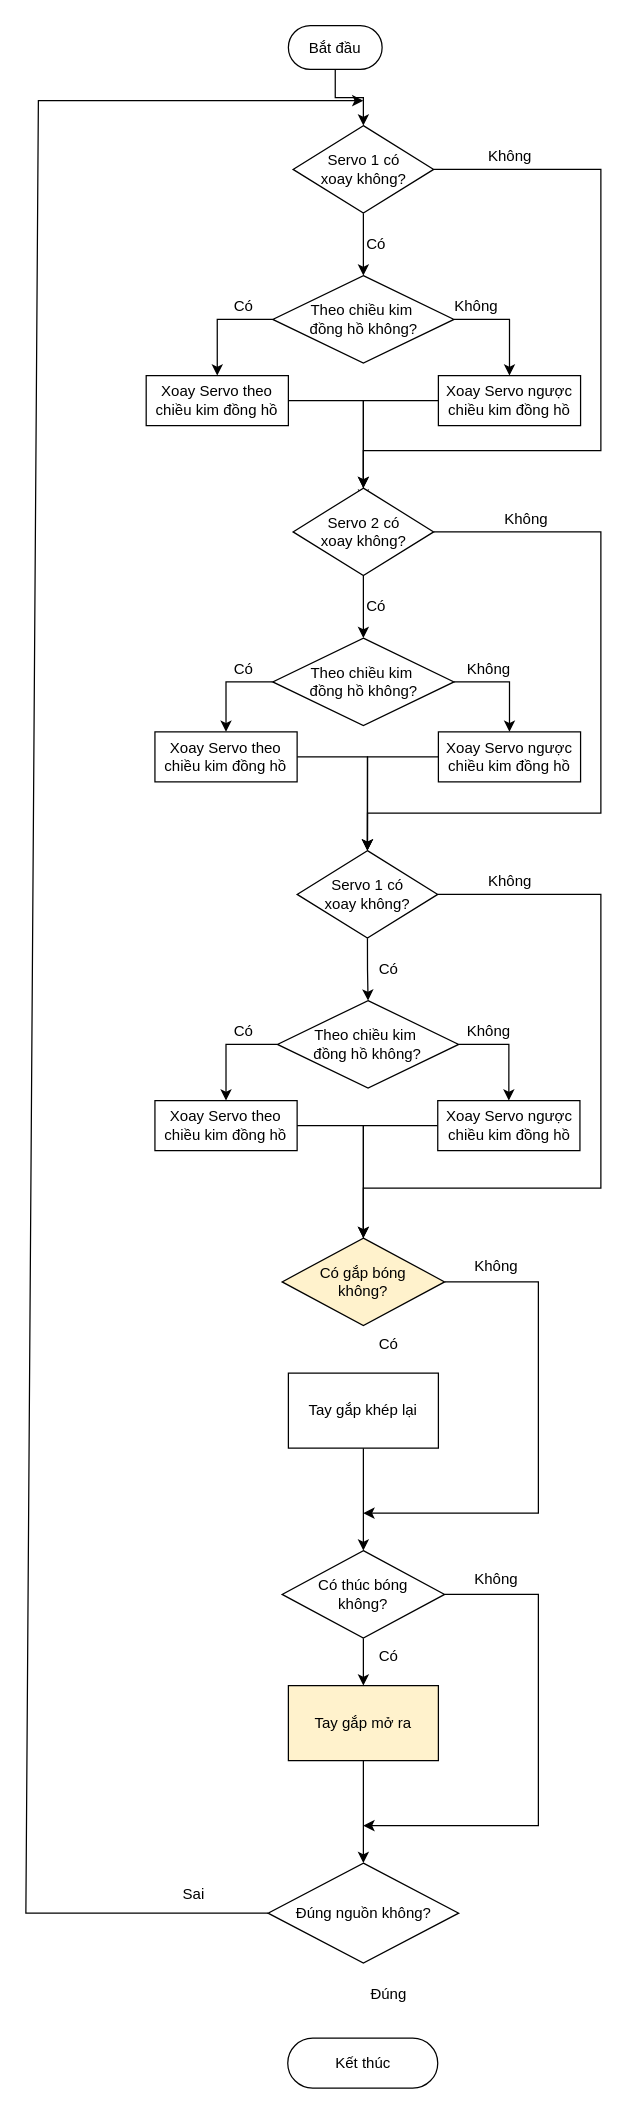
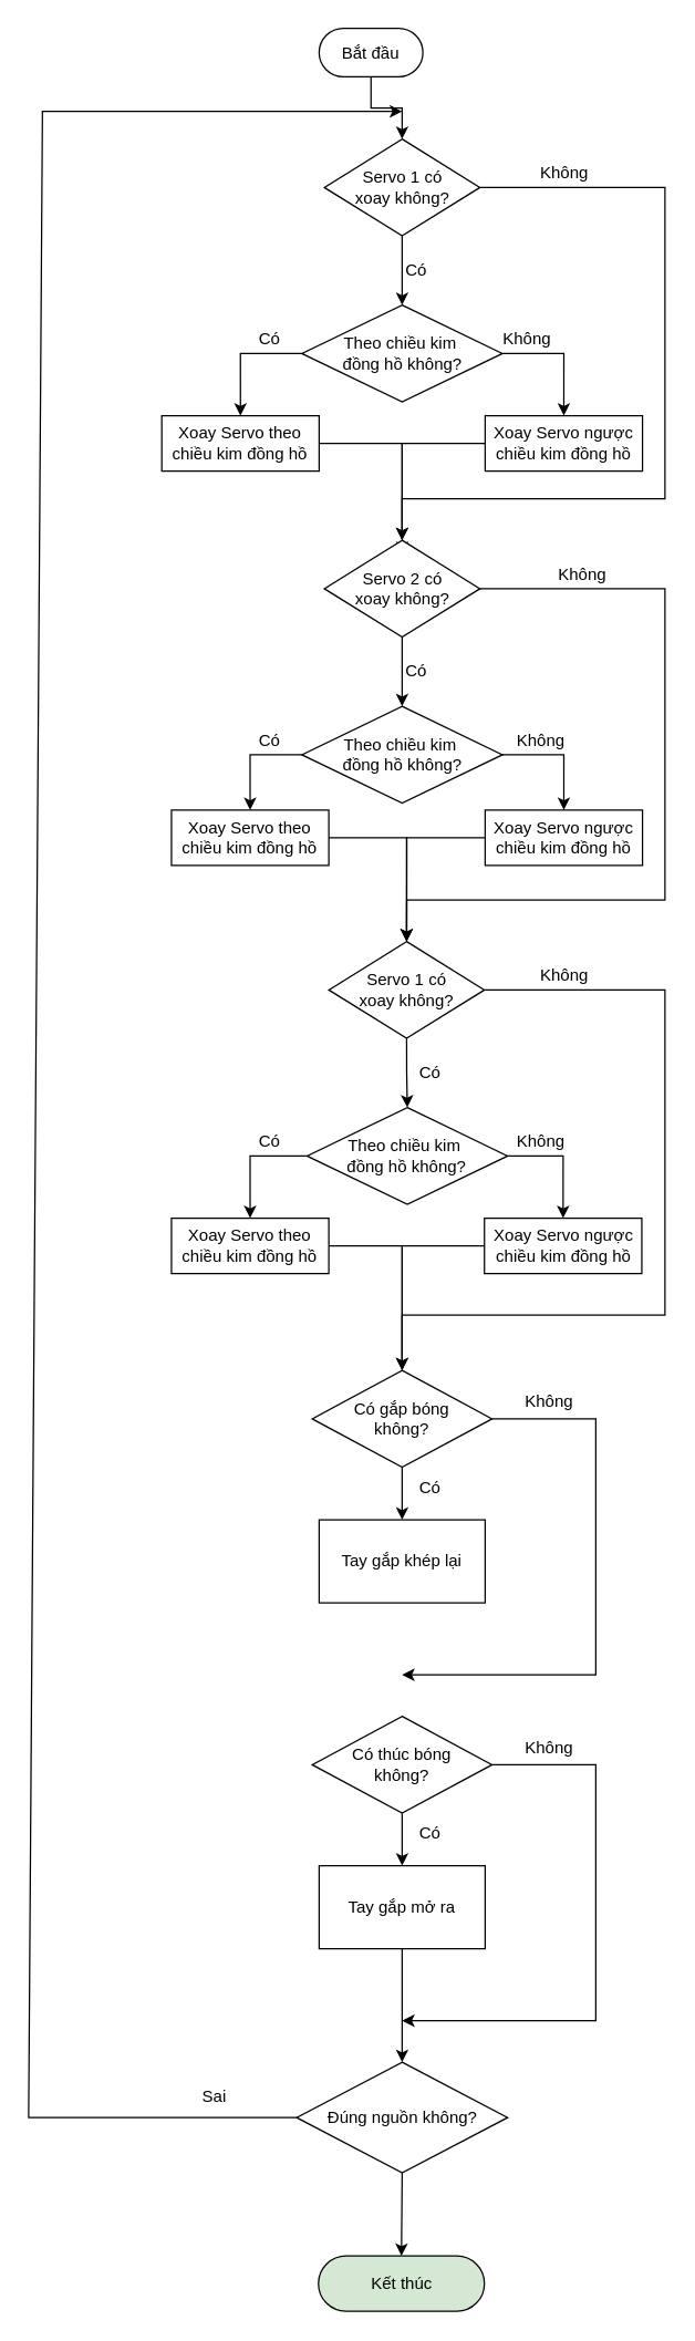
- <mxCell id="54" value="Có gắp bóng&lt;div&gt;không?&lt;/div&gt;" style="rhombus;whiteSpace=wrap;html=1;fillColor=#fff2cc;" vertex="1" parent="1"><mxGeometry x="225" y="990" width="130" height="70" as="geometry" /></mxCell>
+ <mxCell id="54" value="Có gắp bóng&lt;div&gt;không?&lt;/div&gt;" style="rhombus;whiteSpace=wrap;html=1;" vertex="1" parent="1"><mxGeometry x="225" y="990" width="130" height="70" as="geometry" /></mxCell>
+ <mxCell id="52" style="edgeStyle=orthogonalEdgeStyle;rounded=0;orthogonalLoop=1;jettySize=auto;html=1;entryX=0.5;entryY=0;entryDx=0;entryDy=0;" edge="1" parent="1" source="54" target="57"><mxGeometry relative="1" as="geometry"><mxPoint x="290" y="1110" as="targetPoint" /></mxGeometry></mxCell>
- <mxCell id="56" style="edgeStyle=orthogonalEdgeStyle;rounded=0;orthogonalLoop=1;jettySize=auto;html=1;entryX=0.5;entryY=0;entryDx=0;entryDy=0;" edge="1" parent="1" source="57" target="61"><mxGeometry relative="1" as="geometry"><mxPoint x="290" y="1250" as="targetPoint" /></mxGeometry></mxCell>
- <mxCell id="64" value="Tay gắp mở ra" style="whiteSpace=wrap;html=1;fillColor=#fff2cc;" vertex="1" parent="1"><mxGeometry x="230.01" y="1348" width="120" height="60" as="geometry" /></mxCell>
+ <mxCell id="64" value="Tay gắp mở ra" style="whiteSpace=wrap;html=1;" vertex="1" parent="1"><mxGeometry x="230.01" y="1348" width="120" height="60" as="geometry" /></mxCell>
- <mxCell id="7" value="Đúng" style="text;html=1;align=center;verticalAlign=middle;resizable=0;points=[];autosize=1;strokeColor=none;fillColor=none;" parent="1" vertex="1"><mxGeometry x="285" y="1580" width="50" height="30" as="geometry" /></mxCell>
+ <mxCell id="6" value="" style="endArrow=classic;html=1;rounded=0;exitX=0.5;exitY=1;exitDx=0;exitDy=0;entryX=0.5;entryY=0;entryDx=0;entryDy=0;" parent="1" source="5" target="4" edge="1"><mxGeometry width="50" height="50" relative="1" as="geometry"><mxPoint x="360" y="890" as="sourcePoint" /><mxPoint x="290" y="908" as="targetPoint" /></mxGeometry></mxCell>
- <mxCell id="4" value="Kết thúc" style="rounded=1;whiteSpace=wrap;html=1;fontSize=12;glass=0;strokeWidth=1;shadow=0;arcSize=50;" parent="1" vertex="1"><mxGeometry x="229.5" y="1630" width="120" height="40" as="geometry" /></mxCell>
+ <mxCell id="4" value="Kết thúc" style="rounded=1;whiteSpace=wrap;html=1;fontSize=12;glass=0;strokeWidth=1;shadow=0;arcSize=50;fillColor=#d5e8d4;" parent="1" vertex="1"><mxGeometry x="229.5" y="1630" width="120" height="40" as="geometry" /></mxCell>
